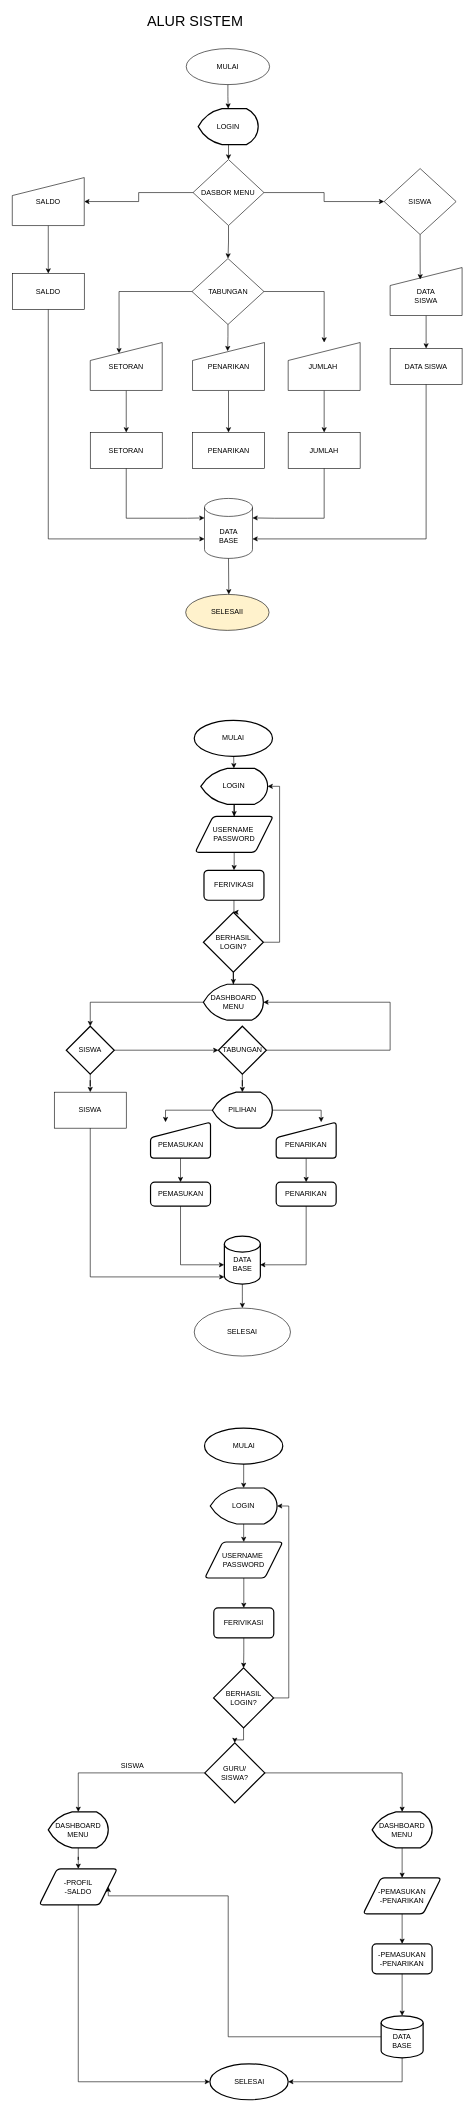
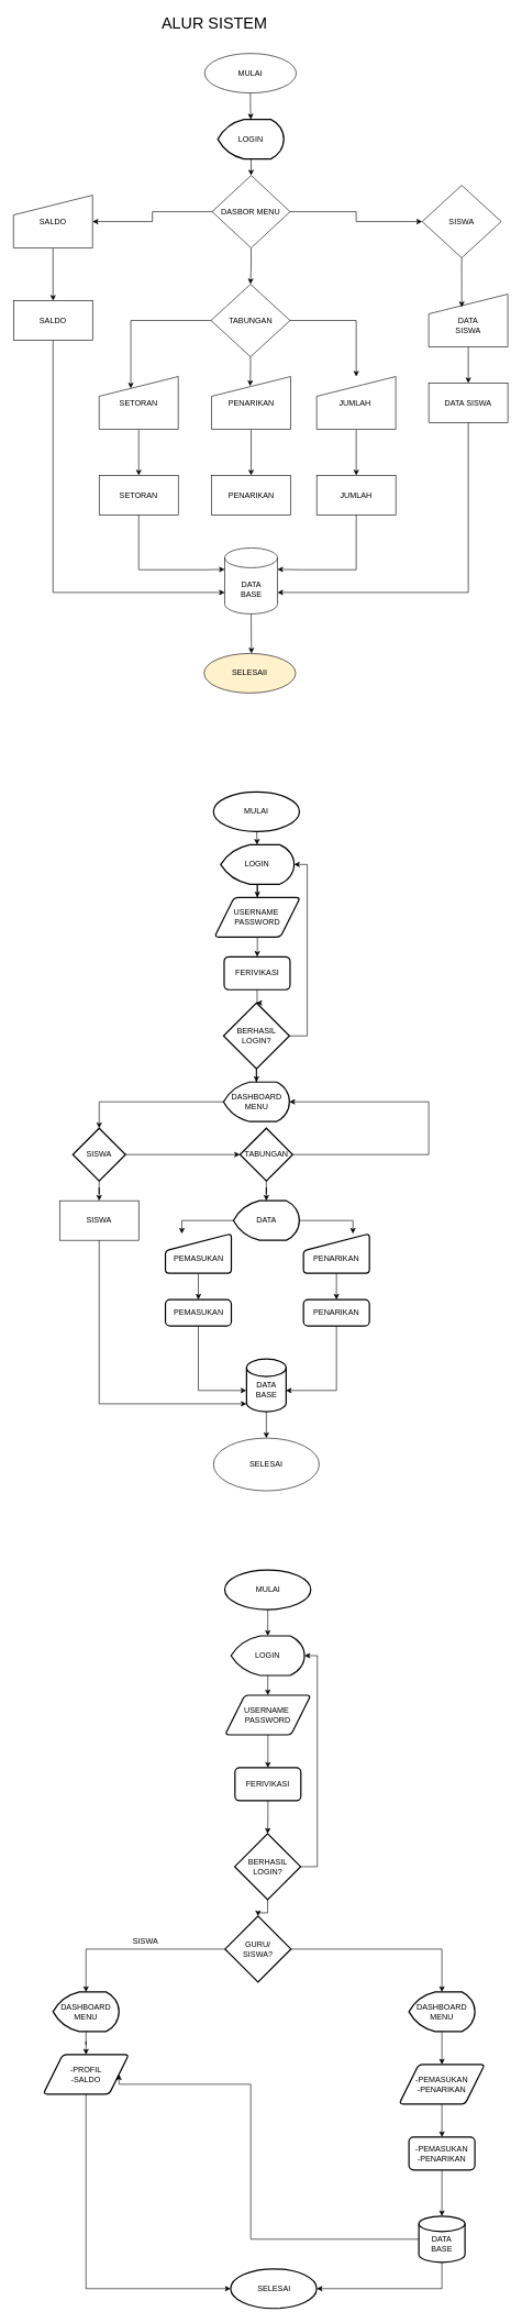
- <mxCell id="68" value="PILIHAN" style="strokeWidth=2;html=1;shape=mxgraph.flowchart.display;whiteSpace=wrap;" parent="1" vertex="1"><mxGeometry x="353.62" y="1820" width="100" height="60" as="geometry" /></mxCell>
+ <mxCell id="68" value="DATA" style="strokeWidth=2;html=1;shape=mxgraph.flowchart.display;whiteSpace=wrap;" parent="1" vertex="1"><mxGeometry x="353.62" y="1820" width="100" height="60" as="geometry" /></mxCell>
